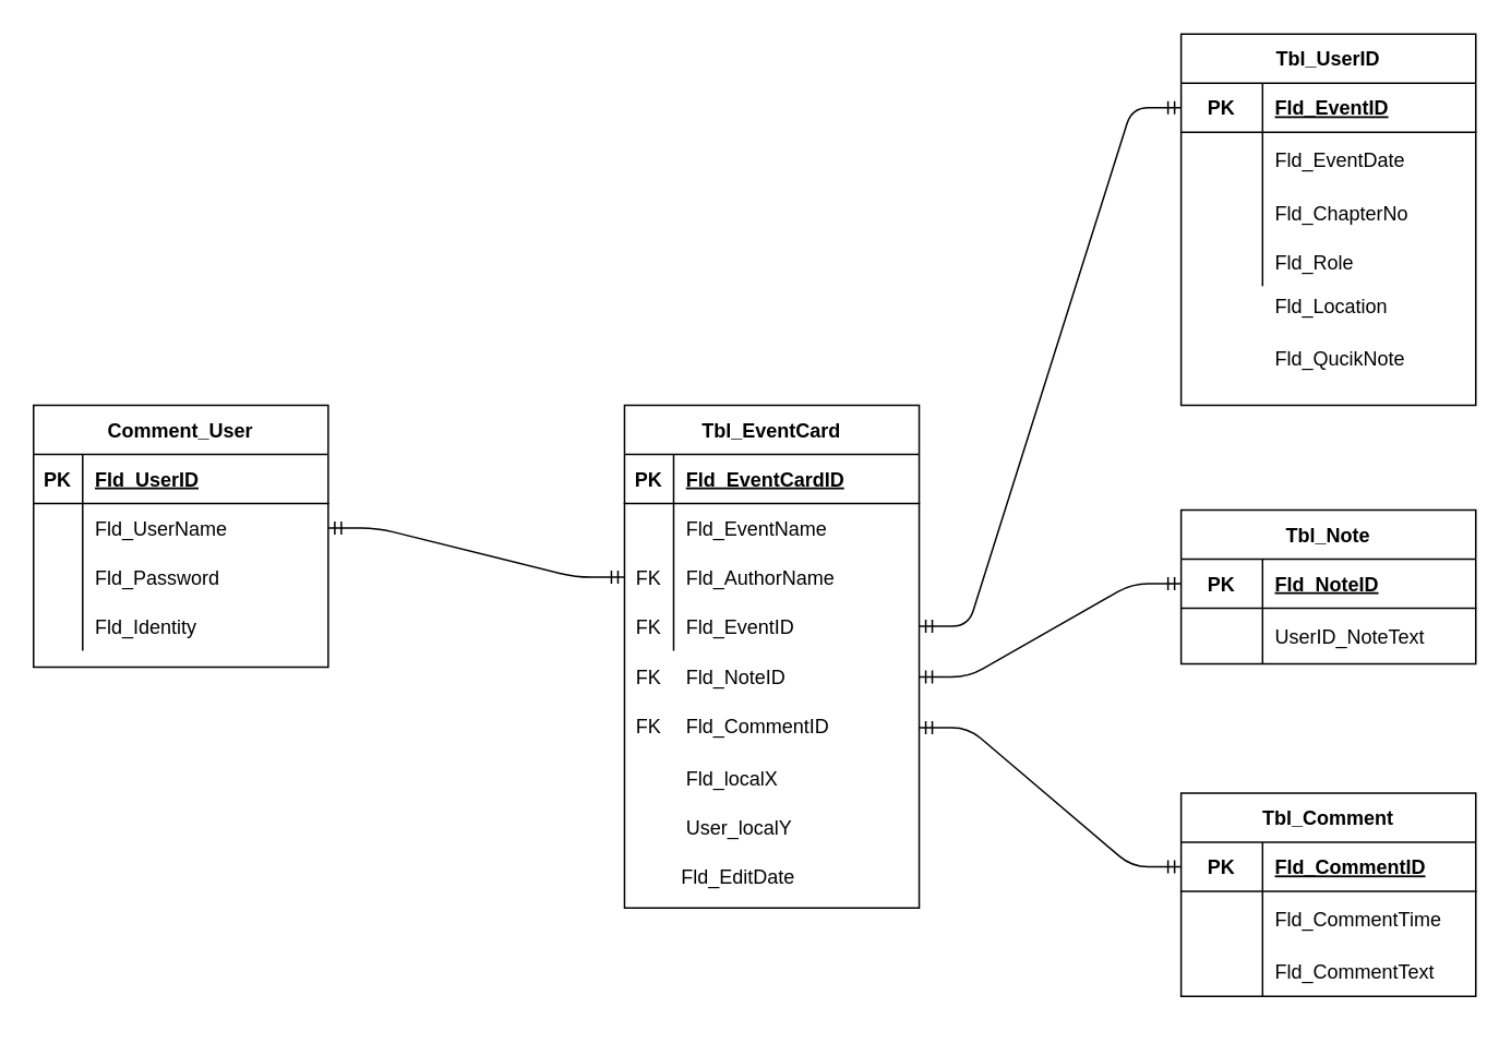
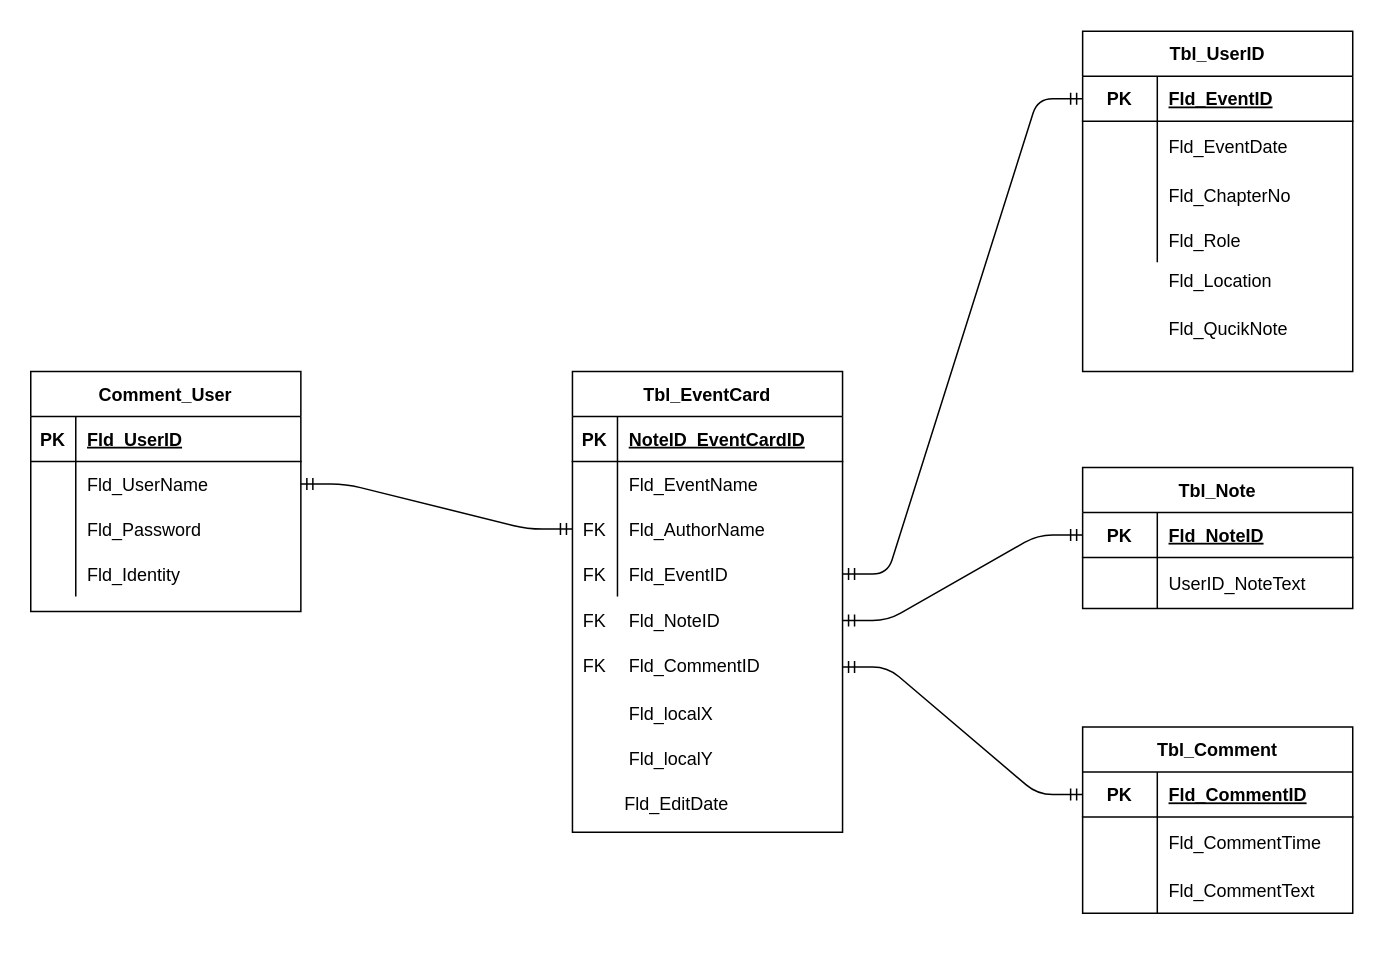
- <mxCell id="57" value="Fld_EventCardID" style="shape=partialRectangle;connectable=0;fillColor=none;top=0;left=0;bottom=0;right=0;align=left;spacingLeft=6;fontStyle=5;overflow=hidden;" parent="55" vertex="1"><mxGeometry x="30" width="150" height="30" as="geometry" /></mxCell>
+ <mxCell id="57" value="NoteID_EventCardID" style="shape=partialRectangle;connectable=0;fillColor=none;top=0;left=0;bottom=0;right=0;align=left;spacingLeft=6;fontStyle=5;overflow=hidden;" parent="55" vertex="1"><mxGeometry x="30" width="150" height="30" as="geometry" /></mxCell>
- <mxCell id="73" value="User_localY" style="shape=partialRectangle;connectable=0;fillColor=none;top=0;left=0;bottom=0;right=0;align=left;spacingLeft=6;overflow=hidden;" parent="53" vertex="1"><mxGeometry x="30" y="243" width="150" height="30" as="geometry" /></mxCell>
+ <mxCell id="73" value="Fld_localY" style="shape=partialRectangle;connectable=0;fillColor=none;top=0;left=0;bottom=0;right=0;align=left;spacingLeft=6;overflow=hidden;" parent="53" vertex="1"><mxGeometry x="30" y="243" width="150" height="30" as="geometry" /></mxCell>
